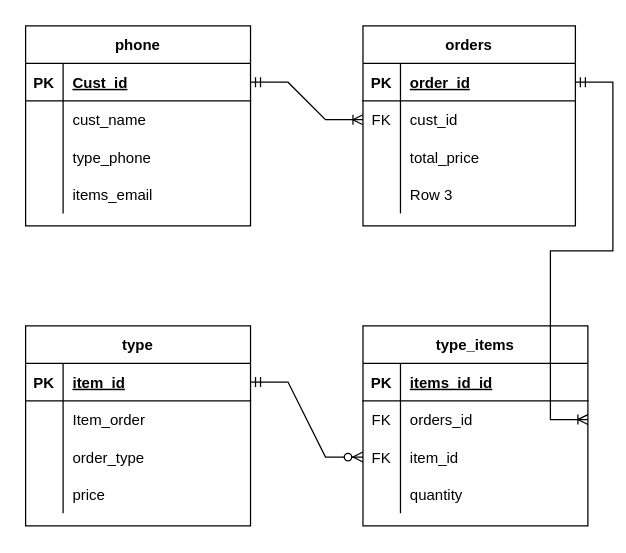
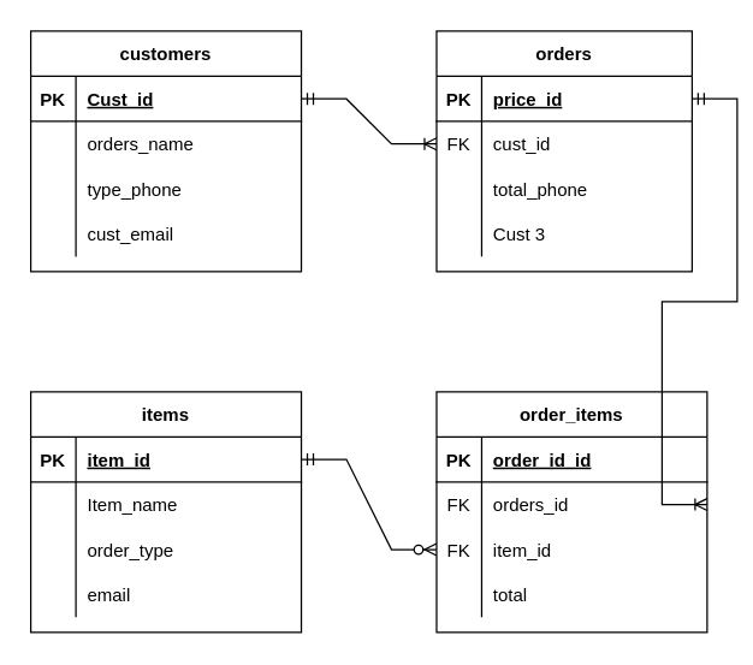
- <mxCell id="2" value="phone" style="shape=table;startSize=30;container=1;collapsible=1;childLayout=tableLayout;fixedRows=1;rowLines=0;fontStyle=1;align=center;resizeLast=1;" vertex="1" parent="1"><mxGeometry x="20" y="20" width="180" height="160" as="geometry" /></mxCell>
+ <mxCell id="2" value="customers" style="shape=table;startSize=30;container=1;collapsible=1;childLayout=tableLayout;fixedRows=1;rowLines=0;fontStyle=1;align=center;resizeLast=1;" vertex="1" parent="1"><mxGeometry x="20" y="20" width="180" height="160" as="geometry" /></mxCell>
- <mxCell id="31" value="order_id" style="shape=partialRectangle;connectable=0;fillColor=none;top=0;left=0;bottom=0;right=0;align=left;spacingLeft=6;fontStyle=5;overflow=hidden;" vertex="1" parent="29"><mxGeometry x="30" width="140" height="30" as="geometry"><mxRectangle width="140" height="30" as="alternateBounds" /></mxGeometry></mxCell>
+ <mxCell id="31" value="price_id" style="shape=partialRectangle;connectable=0;fillColor=none;top=0;left=0;bottom=0;right=0;align=left;spacingLeft=6;fontStyle=5;overflow=hidden;" vertex="1" parent="29"><mxGeometry x="30" width="140" height="30" as="geometry"><mxRectangle width="140" height="30" as="alternateBounds" /></mxGeometry></mxCell>
- <mxCell id="8" value="cust_name" style="shape=partialRectangle;connectable=0;fillColor=none;top=0;left=0;bottom=0;right=0;align=left;spacingLeft=6;overflow=hidden;" vertex="1" parent="6"><mxGeometry x="30" width="150" height="30" as="geometry"><mxRectangle width="150" height="30" as="alternateBounds" /></mxGeometry></mxCell>
+ <mxCell id="8" value="orders_name" style="shape=partialRectangle;connectable=0;fillColor=none;top=0;left=0;bottom=0;right=0;align=left;spacingLeft=6;overflow=hidden;" vertex="1" parent="6"><mxGeometry x="30" width="150" height="30" as="geometry"><mxRectangle width="150" height="30" as="alternateBounds" /></mxGeometry></mxCell>
- <mxCell id="37" value="total_price" style="shape=partialRectangle;connectable=0;fillColor=none;top=0;left=0;bottom=0;right=0;align=left;spacingLeft=6;overflow=hidden;" vertex="1" parent="35"><mxGeometry x="30" width="140" height="30" as="geometry"><mxRectangle width="140" height="30" as="alternateBounds" /></mxGeometry></mxCell>
+ <mxCell id="37" value="total_phone" style="shape=partialRectangle;connectable=0;fillColor=none;top=0;left=0;bottom=0;right=0;align=left;spacingLeft=6;overflow=hidden;" vertex="1" parent="35"><mxGeometry x="30" width="140" height="30" as="geometry"><mxRectangle width="140" height="30" as="alternateBounds" /></mxGeometry></mxCell>
- <mxCell id="14" value="items_email" style="shape=partialRectangle;connectable=0;fillColor=none;top=0;left=0;bottom=0;right=0;align=left;spacingLeft=6;overflow=hidden;" vertex="1" parent="12"><mxGeometry x="30" width="150" height="30" as="geometry"><mxRectangle width="150" height="30" as="alternateBounds" /></mxGeometry></mxCell>
+ <mxCell id="14" value="cust_email" style="shape=partialRectangle;connectable=0;fillColor=none;top=0;left=0;bottom=0;right=0;align=left;spacingLeft=6;overflow=hidden;" vertex="1" parent="12"><mxGeometry x="30" width="150" height="30" as="geometry"><mxRectangle width="150" height="30" as="alternateBounds" /></mxGeometry></mxCell>
- <mxCell id="40" value="Row 3" style="shape=partialRectangle;connectable=0;fillColor=none;top=0;left=0;bottom=0;right=0;align=left;spacingLeft=6;overflow=hidden;" vertex="1" parent="38"><mxGeometry x="30" width="140" height="30" as="geometry"><mxRectangle width="140" height="30" as="alternateBounds" /></mxGeometry></mxCell>
+ <mxCell id="40" value="Cust 3" style="shape=partialRectangle;connectable=0;fillColor=none;top=0;left=0;bottom=0;right=0;align=left;spacingLeft=6;overflow=hidden;" vertex="1" parent="38"><mxGeometry x="30" width="140" height="30" as="geometry"><mxRectangle width="140" height="30" as="alternateBounds" /></mxGeometry></mxCell>
- <mxCell id="15" value="type" style="shape=table;startSize=30;container=1;collapsible=1;childLayout=tableLayout;fixedRows=1;rowLines=0;fontStyle=1;align=center;resizeLast=1;" vertex="1" parent="1"><mxGeometry x="20" y="260" width="180" height="160" as="geometry" /></mxCell>
+ <mxCell id="15" value="items" style="shape=table;startSize=30;container=1;collapsible=1;childLayout=tableLayout;fixedRows=1;rowLines=0;fontStyle=1;align=center;resizeLast=1;" vertex="1" parent="1"><mxGeometry x="20" y="260" width="180" height="160" as="geometry" /></mxCell>
- <mxCell id="41" value="type_items" style="shape=table;startSize=30;container=1;collapsible=1;childLayout=tableLayout;fixedRows=1;rowLines=0;fontStyle=1;align=center;resizeLast=1;" vertex="1" parent="1"><mxGeometry x="290" y="260" width="180" height="160" as="geometry" /></mxCell>
+ <mxCell id="41" value="order_items" style="shape=table;startSize=30;container=1;collapsible=1;childLayout=tableLayout;fixedRows=1;rowLines=0;fontStyle=1;align=center;resizeLast=1;" vertex="1" parent="1"><mxGeometry x="290" y="260" width="180" height="160" as="geometry" /></mxCell>
- <mxCell id="44" value="items_id_id" style="shape=partialRectangle;connectable=0;fillColor=none;top=0;left=0;bottom=0;right=0;align=left;spacingLeft=6;fontStyle=5;overflow=hidden;" vertex="1" parent="42"><mxGeometry x="30" width="150" height="30" as="geometry"><mxRectangle width="150" height="30" as="alternateBounds" /></mxGeometry></mxCell>
+ <mxCell id="44" value="order_id_id" style="shape=partialRectangle;connectable=0;fillColor=none;top=0;left=0;bottom=0;right=0;align=left;spacingLeft=6;fontStyle=5;overflow=hidden;" vertex="1" parent="42"><mxGeometry x="30" width="150" height="30" as="geometry"><mxRectangle width="150" height="30" as="alternateBounds" /></mxGeometry></mxCell>
- <mxCell id="21" value="Item_order" style="shape=partialRectangle;connectable=0;fillColor=none;top=0;left=0;bottom=0;right=0;align=left;spacingLeft=6;overflow=hidden;" vertex="1" parent="19"><mxGeometry x="30" width="150" height="30" as="geometry"><mxRectangle width="150" height="30" as="alternateBounds" /></mxGeometry></mxCell>
+ <mxCell id="21" value="Item_name" style="shape=partialRectangle;connectable=0;fillColor=none;top=0;left=0;bottom=0;right=0;align=left;spacingLeft=6;overflow=hidden;" vertex="1" parent="19"><mxGeometry x="30" width="150" height="30" as="geometry"><mxRectangle width="150" height="30" as="alternateBounds" /></mxGeometry></mxCell>
- <mxCell id="27" value="price" style="shape=partialRectangle;connectable=0;fillColor=none;top=0;left=0;bottom=0;right=0;align=left;spacingLeft=6;overflow=hidden;" vertex="1" parent="25"><mxGeometry x="30" width="150" height="30" as="geometry"><mxRectangle width="150" height="30" as="alternateBounds" /></mxGeometry></mxCell>
+ <mxCell id="27" value="email" style="shape=partialRectangle;connectable=0;fillColor=none;top=0;left=0;bottom=0;right=0;align=left;spacingLeft=6;overflow=hidden;" vertex="1" parent="25"><mxGeometry x="30" width="150" height="30" as="geometry"><mxRectangle width="150" height="30" as="alternateBounds" /></mxGeometry></mxCell>
- <mxCell id="53" value="quantity" style="shape=partialRectangle;connectable=0;fillColor=none;top=0;left=0;bottom=0;right=0;align=left;spacingLeft=6;overflow=hidden;" vertex="1" parent="51"><mxGeometry x="30" width="150" height="30" as="geometry"><mxRectangle width="150" height="30" as="alternateBounds" /></mxGeometry></mxCell>
+ <mxCell id="53" value="total" style="shape=partialRectangle;connectable=0;fillColor=none;top=0;left=0;bottom=0;right=0;align=left;spacingLeft=6;overflow=hidden;" vertex="1" parent="51"><mxGeometry x="30" width="150" height="30" as="geometry"><mxRectangle width="150" height="30" as="alternateBounds" /></mxGeometry></mxCell>
